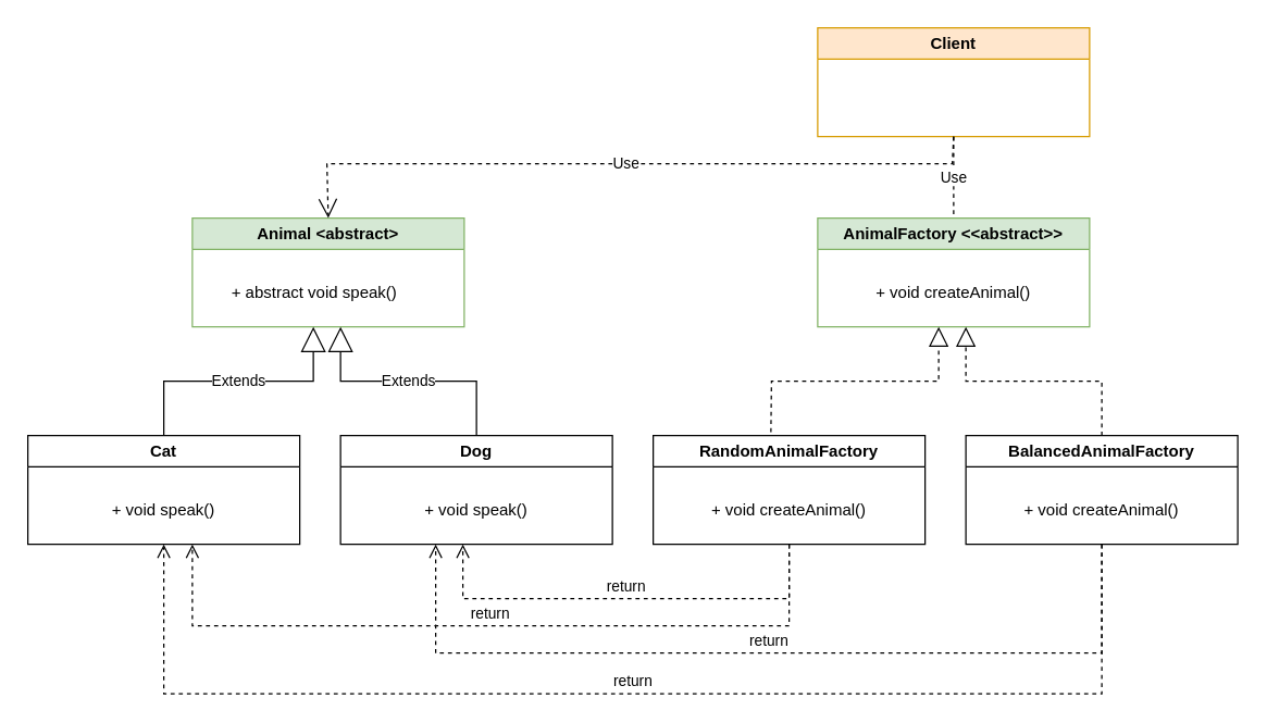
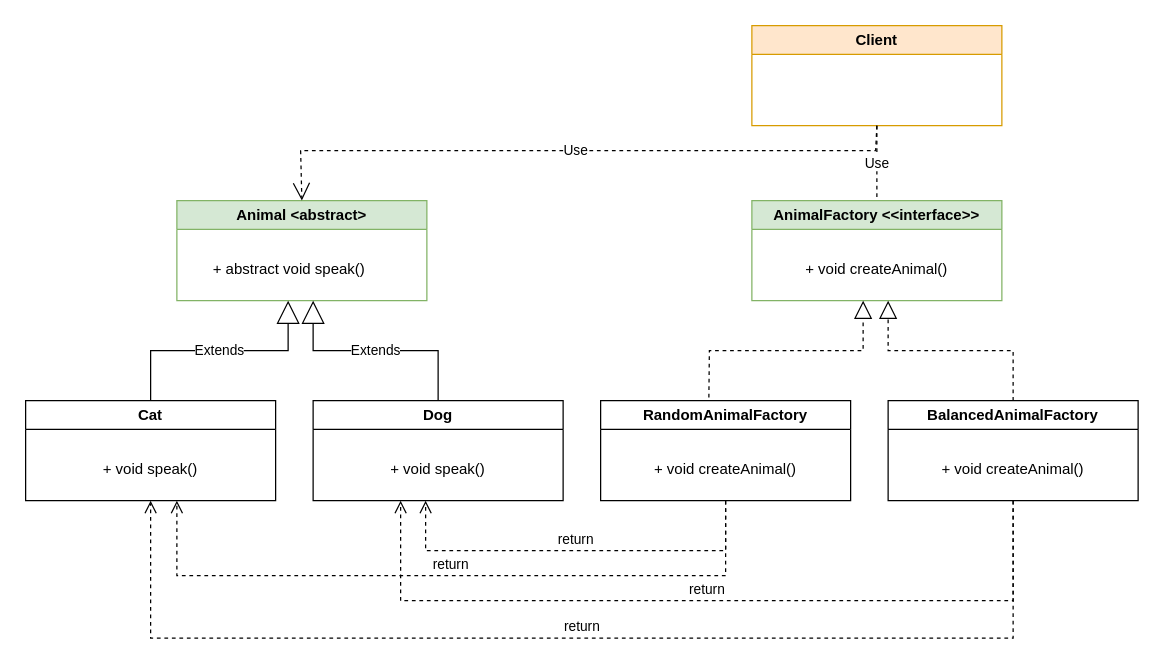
- <mxCell id="10" value="AnimalFactory &amp;lt;&amp;lt;abstract&amp;gt;&amp;gt;" style="swimlane;whiteSpace=wrap;html=1;fillColor=#d5e8d4;strokeColor=#82b366;" vertex="1" parent="1"><mxGeometry x="601" y="160" width="200" height="80" as="geometry" /></mxCell>
+ <mxCell id="10" value="AnimalFactory &amp;lt;&amp;lt;interface&amp;gt;&amp;gt;" style="swimlane;whiteSpace=wrap;html=1;fillColor=#d5e8d4;strokeColor=#82b366;" vertex="1" parent="1"><mxGeometry x="601" y="160" width="200" height="80" as="geometry" /></mxCell>
